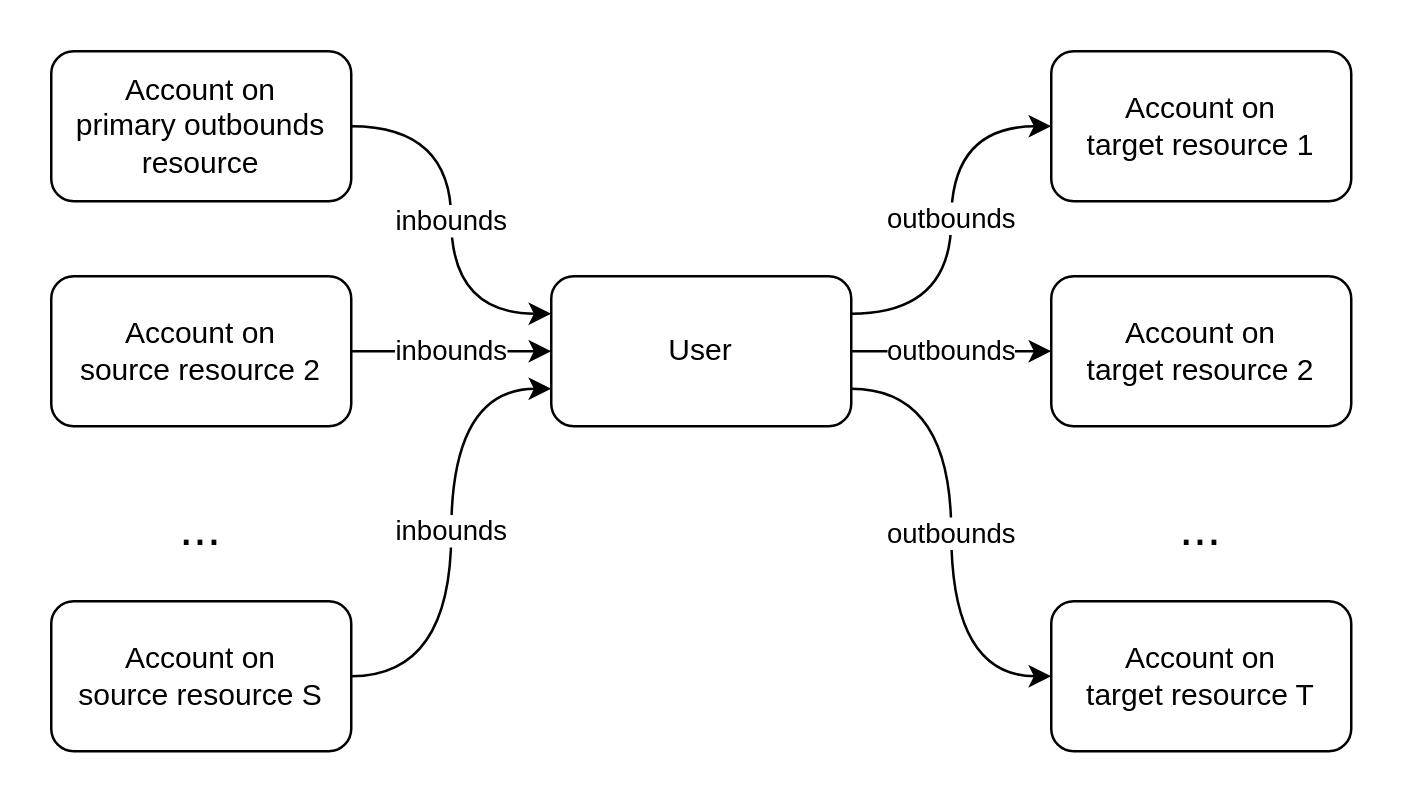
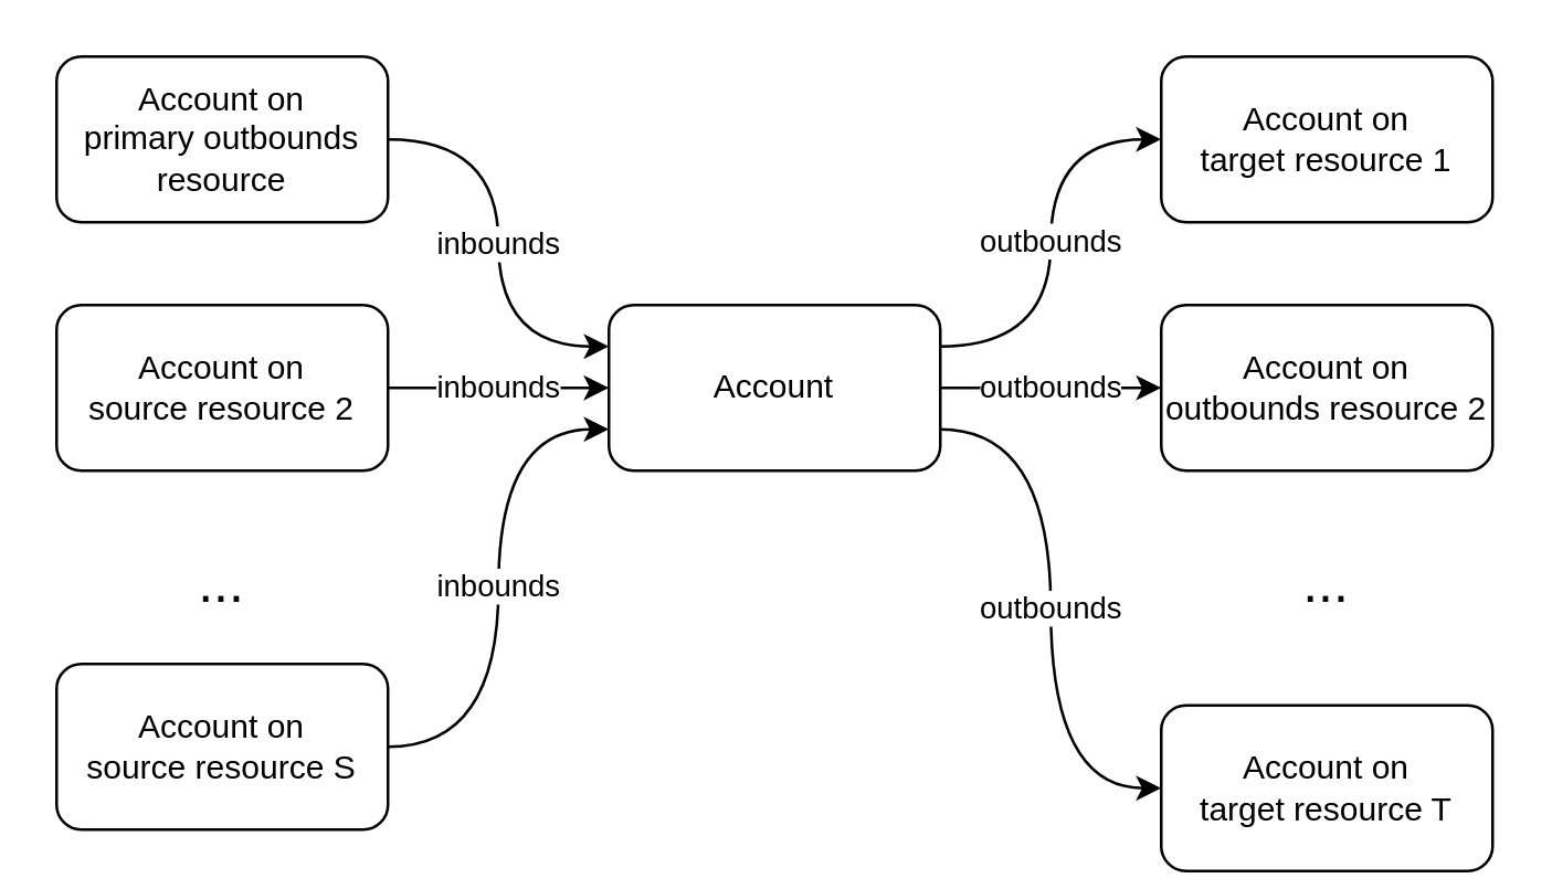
- <mxCell id="7" value="User" style="rounded=1;whiteSpace=wrap;html=1;" parent="1" vertex="1"><mxGeometry x="220" y="110" width="120" height="60" as="geometry" /></mxCell>
+ <mxCell id="7" value="Account" style="rounded=1;whiteSpace=wrap;html=1;" parent="1" vertex="1"><mxGeometry x="220" y="110" width="120" height="60" as="geometry" /></mxCell>
- <mxCell id="9" value="Account on&lt;br&gt;target resource 2" style="rounded=1;whiteSpace=wrap;html=1;" parent="1" vertex="1"><mxGeometry x="420" y="110" width="120" height="60" as="geometry" /></mxCell>
+ <mxCell id="9" value="Account on&lt;br&gt;outbounds resource 2" style="rounded=1;whiteSpace=wrap;html=1;" parent="1" vertex="1"><mxGeometry x="420" y="110" width="120" height="60" as="geometry" /></mxCell>
- <mxCell id="10" value="Account on&lt;br&gt;target resource T" style="rounded=1;whiteSpace=wrap;html=1;" parent="1" vertex="1"><mxGeometry x="420" y="240" width="120" height="60" as="geometry" /></mxCell>
+ <mxCell id="10" value="Account on&lt;br&gt;target resource T" style="rounded=1;whiteSpace=wrap;html=1;" parent="1" vertex="1"><mxGeometry x="420" y="255" width="120" height="60" as="geometry" /></mxCell>
